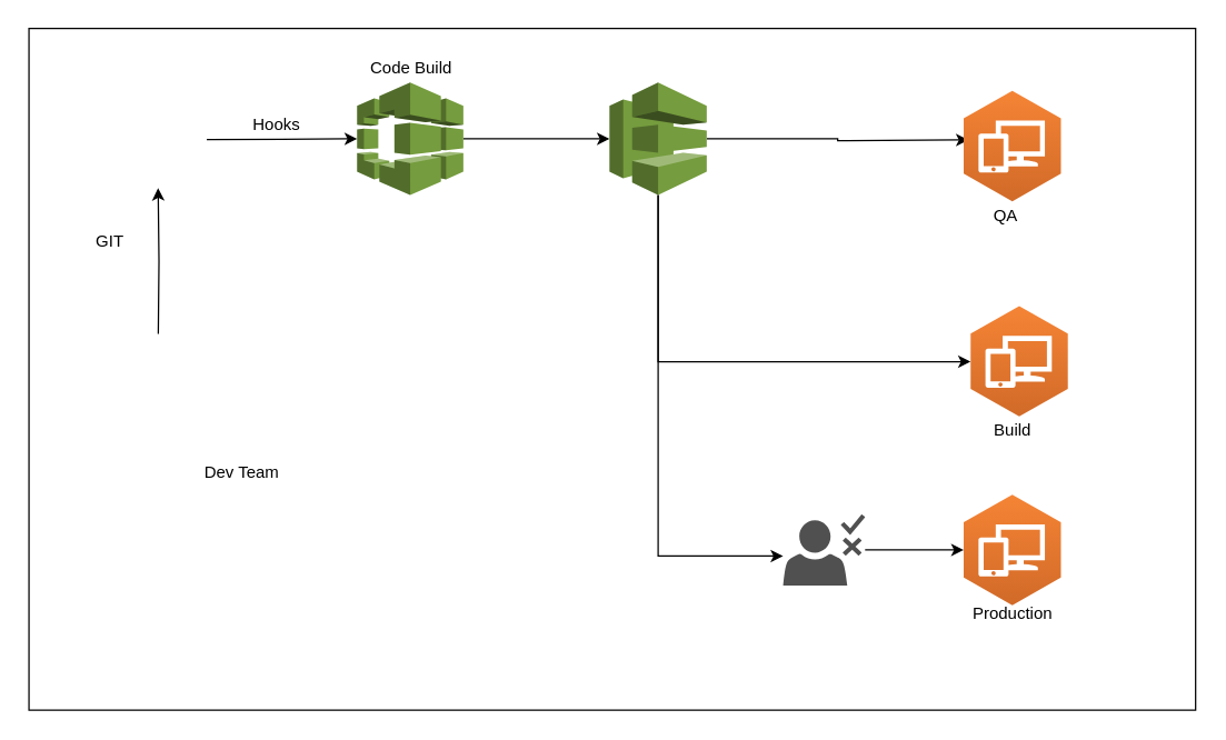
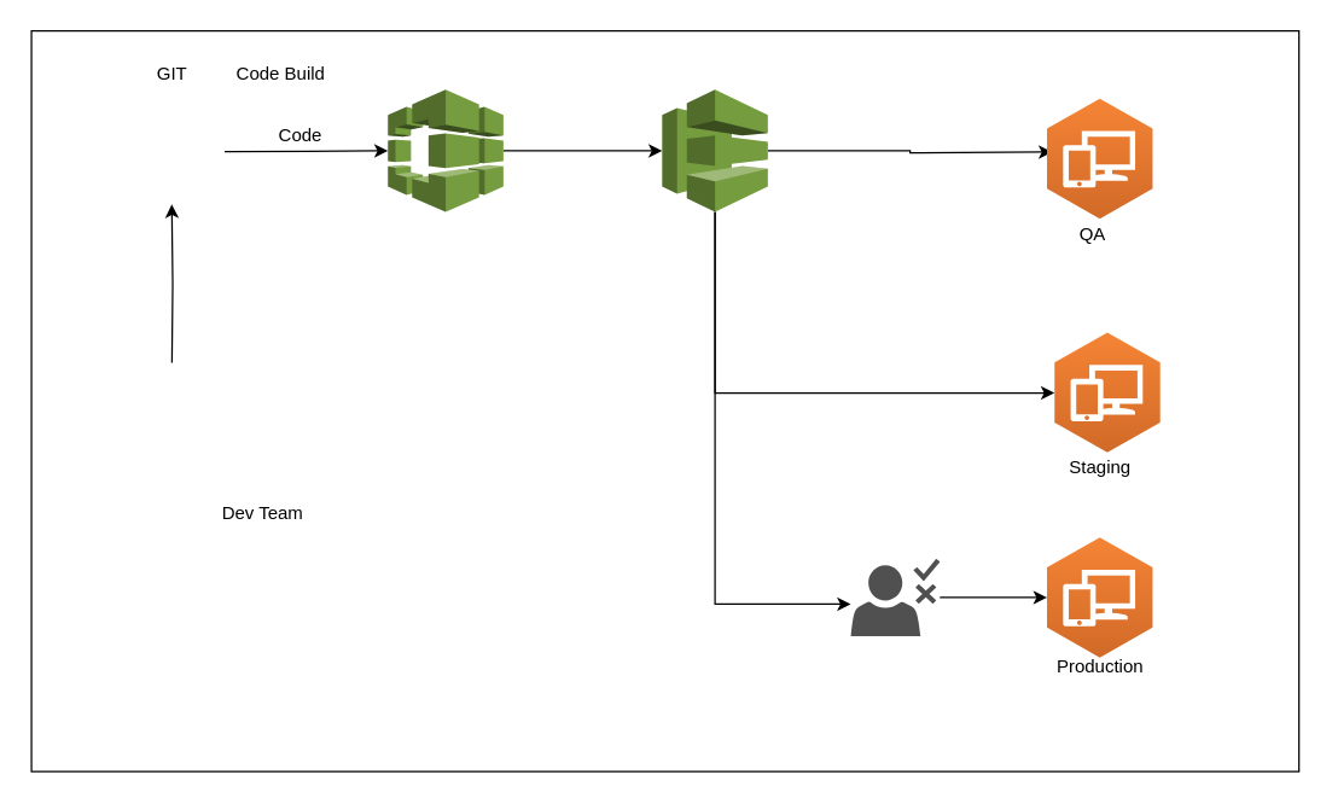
- <mxCell id="18" value="Code Build&lt;br&gt;" style="text;html=1;align=center;verticalAlign=middle;resizable=0;points=[];autosize=1;" parent="1" vertex="1"><mxGeometry x="259.5" y="39" width="70" height="20" as="geometry" /></mxCell>
+ <mxCell id="18" value="Code Build&lt;br&gt;" style="text;html=1;align=center;verticalAlign=middle;resizable=0;points=[];autosize=1;" parent="1" vertex="1"><mxGeometry x="149.5" y="39" width="70" height="20" as="geometry" /></mxCell>
- <mxCell id="24" value="Hooks" style="text;html=1;align=center;verticalAlign=middle;resizable=0;points=[];autosize=1;" parent="1" vertex="1"><mxGeometry x="173" y="80" width="50" height="20" as="geometry" /></mxCell>
+ <mxCell id="24" value="Code" style="text;html=1;align=center;verticalAlign=middle;resizable=0;points=[];autosize=1;" parent="1" vertex="1"><mxGeometry x="173" y="80" width="50" height="20" as="geometry" /></mxCell>
- <mxCell id="17" value="GIT" style="text;html=1;align=center;verticalAlign=middle;resizable=0;points=[];autosize=1;" parent="1" vertex="1"><mxGeometry x="58" y="164" width="40" height="20" as="geometry" /></mxCell>
+ <mxCell id="17" value="GIT" style="text;html=1;align=center;verticalAlign=middle;resizable=0;points=[];autosize=1;" parent="1" vertex="1"><mxGeometry x="93" y="39" width="40" height="20" as="geometry" /></mxCell>
- <mxCell id="20" value="Build" style="text;html=1;align=center;verticalAlign=middle;resizable=0;points=[];autosize=1;" parent="1" vertex="1"><mxGeometry x="698" y="299.5" width="60" height="20" as="geometry" /></mxCell>
+ <mxCell id="20" value="Staging" style="text;html=1;align=center;verticalAlign=middle;resizable=0;points=[];autosize=1;" parent="1" vertex="1"><mxGeometry x="698" y="299.5" width="60" height="20" as="geometry" /></mxCell>
